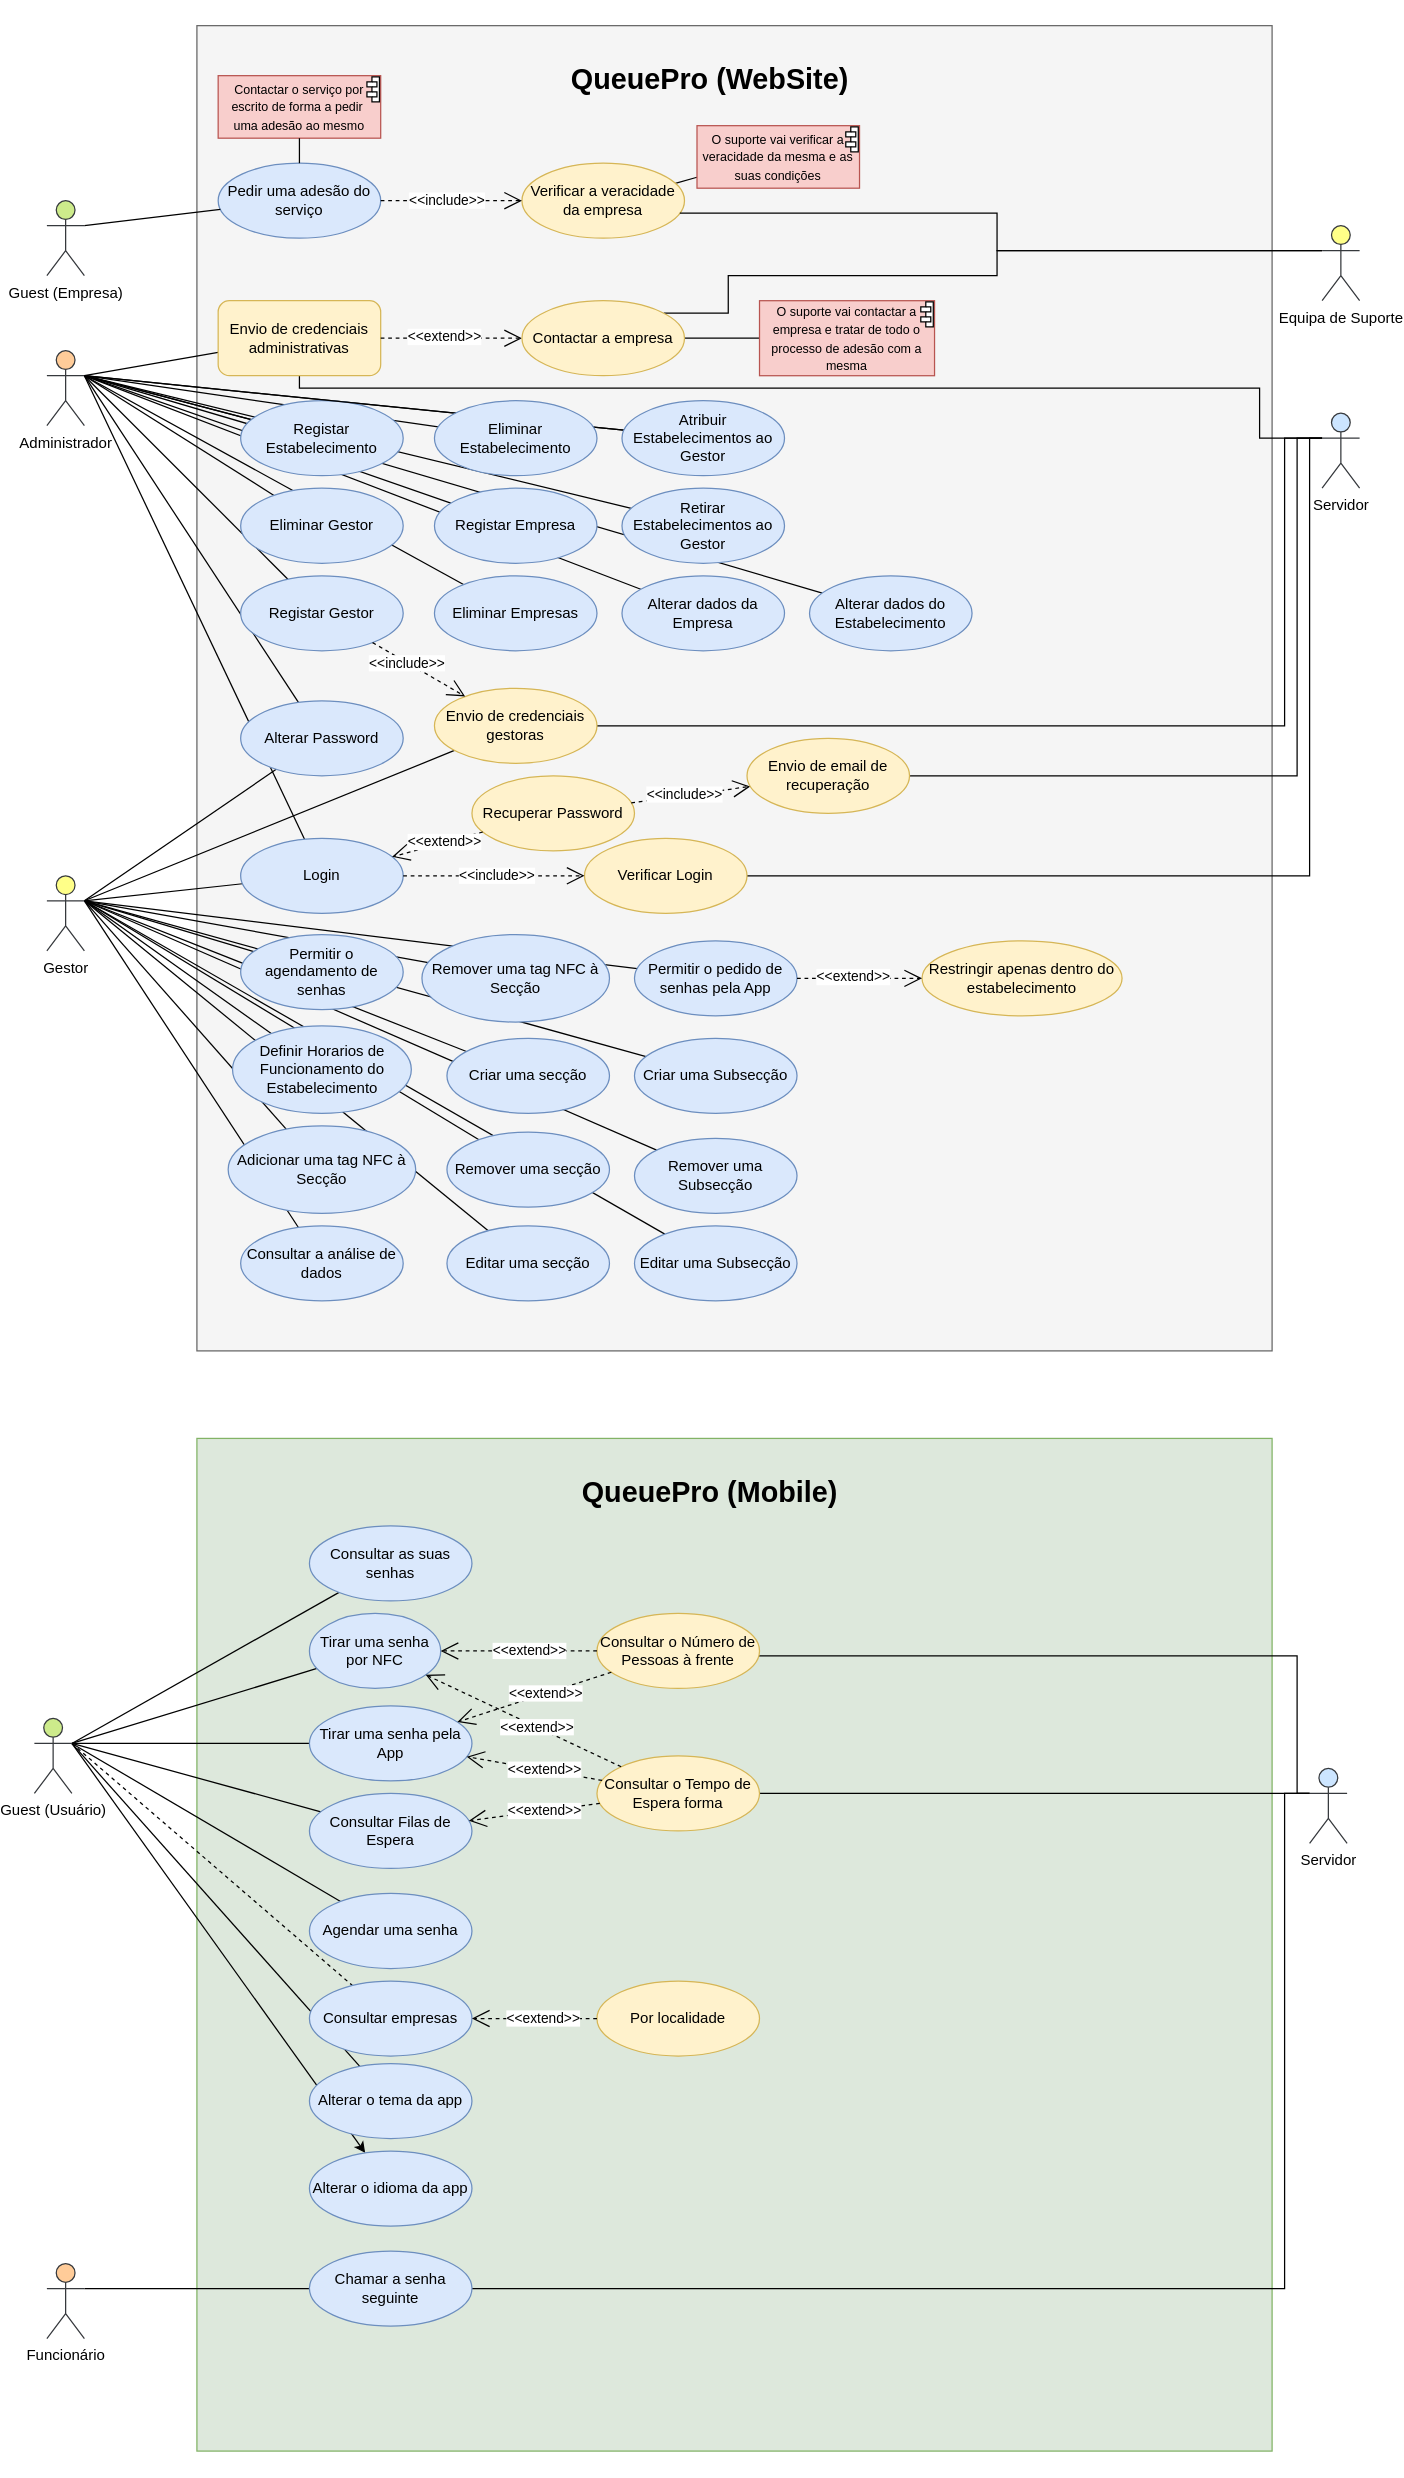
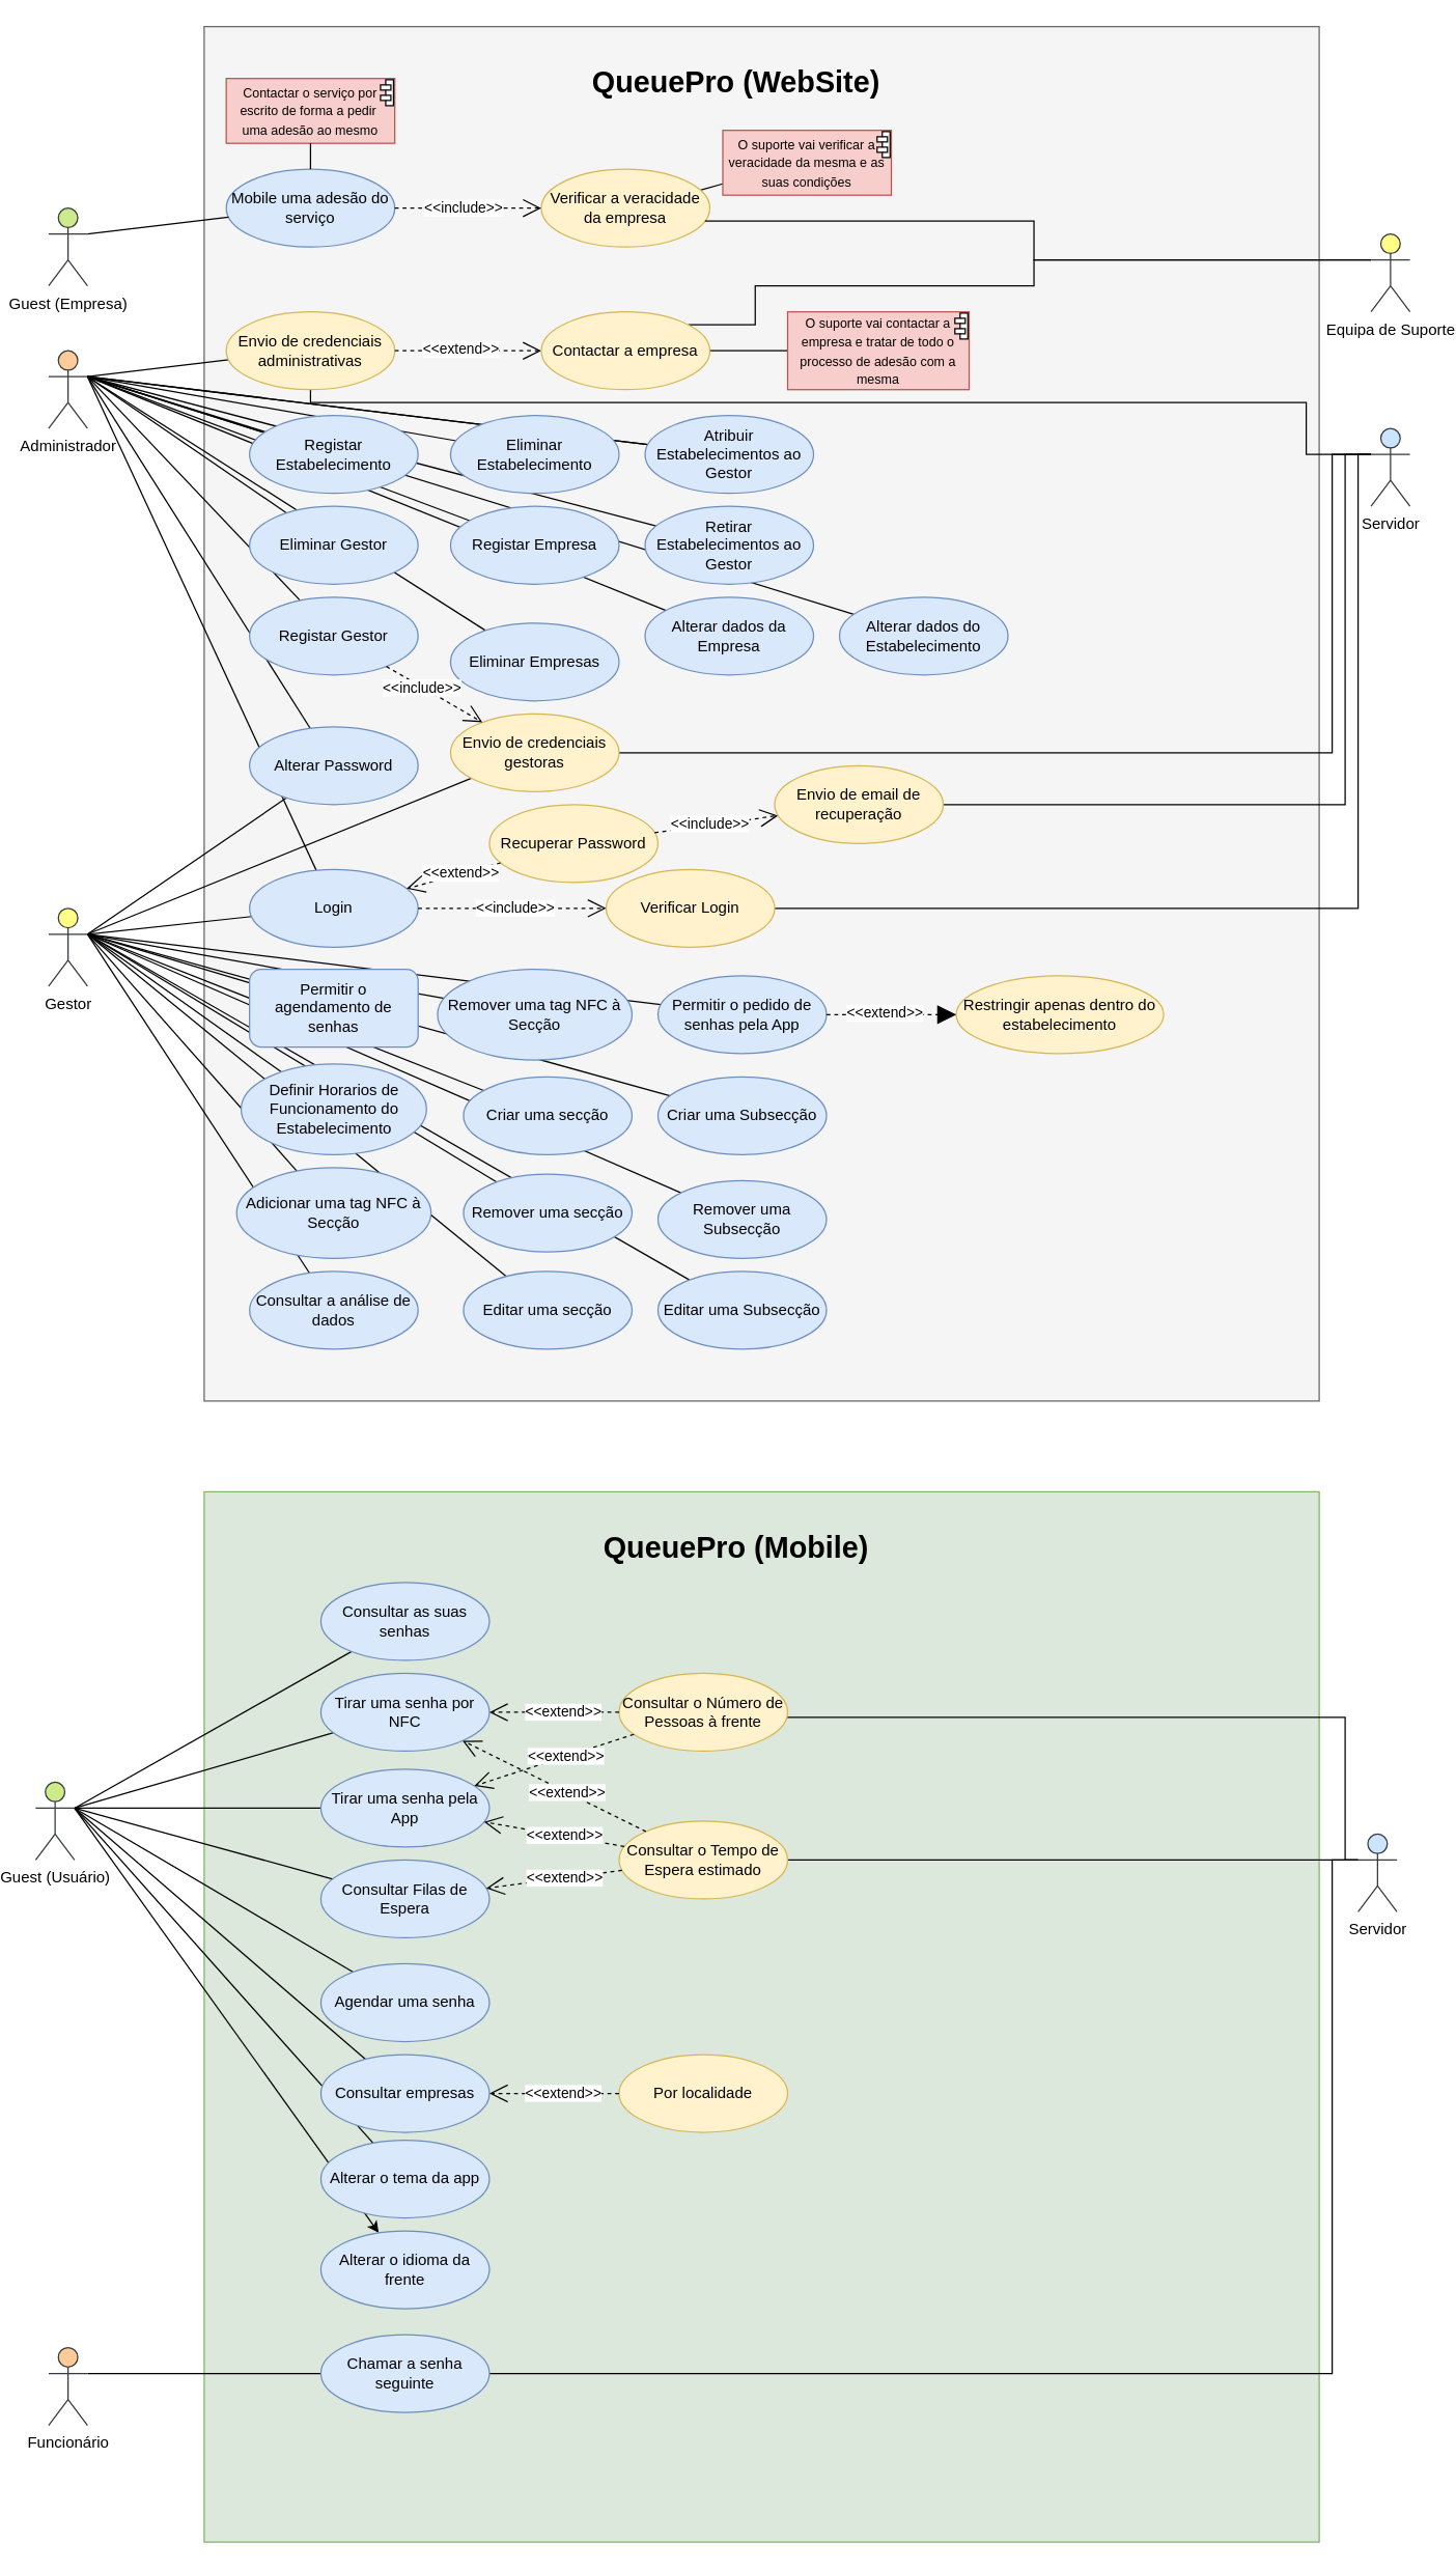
- <mxCell id="40" value="Pedir uma adesão do serviço" style="ellipse;whiteSpace=wrap;html=1;fillColor=#dae8fc;strokeColor=#6c8ebf;" parent="1" vertex="1"><mxGeometry x="167" y="130" width="130" height="60" as="geometry" /></mxCell>
+ <mxCell id="40" value="Mobile uma adesão do serviço" style="ellipse;whiteSpace=wrap;html=1;fillColor=#dae8fc;strokeColor=#6c8ebf;" parent="1" vertex="1"><mxGeometry x="167" y="130" width="130" height="60" as="geometry" /></mxCell>
- <mxCell id="46" value="Envio de credenciais administrativas" style="whiteSpace=wrap;html=1;fillColor=#fff2cc;strokeColor=#d6b656;rounded=1;" parent="1" vertex="1"><mxGeometry x="167" y="240" width="130" height="60" as="geometry" /></mxCell>
+ <mxCell id="46" value="Envio de credenciais administrativas" style="ellipse;whiteSpace=wrap;html=1;fillColor=#fff2cc;strokeColor=#d6b656;" parent="1" vertex="1"><mxGeometry x="167" y="240" width="130" height="60" as="geometry" /></mxCell>
- <mxCell id="23" value="Administrador" style="shape=umlActor;verticalLabelPosition=bottom;verticalAlign=top;html=1;fillColor=#ffcc99;strokeColor=#36393d;" parent="1" vertex="1"><mxGeometry x="30" y="280" width="30" height="60" as="geometry" /></mxCell>
+ <mxCell id="23" value="Administrador" style="shape=umlActor;verticalLabelPosition=bottom;verticalAlign=top;html=1;fillColor=#ffcc99;strokeColor=#36393d;" parent="1" vertex="1"><mxGeometry x="30" y="270" width="30" height="60" as="geometry" /></mxCell>
- <mxCell id="68" value="Eliminar Empresas" style="ellipse;whiteSpace=wrap;html=1;fillColor=#dae8fc;strokeColor=#6c8ebf;" parent="1" vertex="1"><mxGeometry x="340" y="460" width="130" height="60" as="geometry" /></mxCell>
+ <mxCell id="68" value="Eliminar Empresas" style="ellipse;whiteSpace=wrap;html=1;fillColor=#dae8fc;strokeColor=#6c8ebf;" parent="1" vertex="1"><mxGeometry x="340" y="480" width="130" height="60" as="geometry" /></mxCell>
- <mxCell id="85" value="Permitir o agendamento de senhas" style="ellipse;whiteSpace=wrap;html=1;fillColor=#dae8fc;strokeColor=#6c8ebf;" parent="1" vertex="1"><mxGeometry x="185" y="747" width="130" height="60" as="geometry" /></mxCell>
+ <mxCell id="85" value="Permitir o agendamento de senhas" style="whiteSpace=wrap;html=1;fillColor=#dae8fc;strokeColor=#6c8ebf;rounded=1;" parent="1" vertex="1"><mxGeometry x="185" y="747" width="130" height="60" as="geometry" /></mxCell>
- <mxCell id="84" value="&amp;lt;&amp;lt;extend&amp;gt;&amp;gt;" style="endArrow=open;endSize=12;dashed=1;html=1;rounded=0;" parent="1" source="82" target="83" edge="1"><mxGeometry x="-0.108" width="160" relative="1" as="geometry"><mxPoint x="507" y="652" as="sourcePoint" /><mxPoint x="603" y="639" as="targetPoint" /><mxPoint y="-1" as="offset" /></mxGeometry></mxCell>
+ <mxCell id="84" value="&amp;lt;&amp;lt;extend&amp;gt;&amp;gt;" style="endArrow=block;endSize=12;dashed=1;html=1;rounded=0;" parent="1" source="82" target="83" edge="1"><mxGeometry x="-0.108" width="160" relative="1" as="geometry"><mxPoint x="507" y="652" as="sourcePoint" /><mxPoint x="603" y="639" as="targetPoint" /><mxPoint y="-1" as="offset" /></mxGeometry></mxCell>
- <mxCell id="111" value="Tirar uma senha por NFC" style="ellipse;whiteSpace=wrap;html=1;fillColor=#dae8fc;strokeColor=#6c8ebf;" parent="1" vertex="1"><mxGeometry x="240" y="1290" width="105" height="60" as="geometry" /></mxCell>
+ <mxCell id="111" value="Tirar uma senha por NFC" style="ellipse;whiteSpace=wrap;html=1;fillColor=#dae8fc;strokeColor=#6c8ebf;" parent="1" vertex="1"><mxGeometry x="240" y="1290" width="130" height="60" as="geometry" /></mxCell>
- <mxCell id="121" value="Consultar o Tempo de Espera forma" style="ellipse;whiteSpace=wrap;html=1;fillColor=#fff2cc;strokeColor=#d6b656;" parent="1" vertex="1"><mxGeometry x="470" y="1404" width="130" height="60" as="geometry" /></mxCell>
+ <mxCell id="121" value="Consultar o Tempo de Espera estimado" style="ellipse;whiteSpace=wrap;html=1;fillColor=#fff2cc;strokeColor=#d6b656;" parent="1" vertex="1"><mxGeometry x="470" y="1404" width="130" height="60" as="geometry" /></mxCell>
- <mxCell id="97" style="rounded=0;orthogonalLoop=1;jettySize=auto;html=1;exitX=1;exitY=0.333;exitDx=0;exitDy=0;exitPerimeter=0;endArrow=none;endFill=0;dashed=1;" parent="1" source="104" target="112" edge="1"><mxGeometry relative="1" as="geometry" /></mxCell>
+ <mxCell id="97" style="rounded=0;orthogonalLoop=1;jettySize=auto;html=1;exitX=1;exitY=0.333;exitDx=0;exitDy=0;exitPerimeter=0;endArrow=none;endFill=0;" parent="1" source="104" target="112" edge="1"><mxGeometry relative="1" as="geometry" /></mxCell>
- <mxCell id="128" value="Alterar o idioma da app" style="ellipse;whiteSpace=wrap;html=1;fillColor=#dae8fc;strokeColor=#6c8ebf;" parent="1" vertex="1"><mxGeometry x="240" y="1720" width="130" height="60" as="geometry" /></mxCell>
+ <mxCell id="128" value="Alterar o idioma da frente" style="ellipse;whiteSpace=wrap;html=1;fillColor=#dae8fc;strokeColor=#6c8ebf;" parent="1" vertex="1"><mxGeometry x="240" y="1720" width="130" height="60" as="geometry" /></mxCell>
